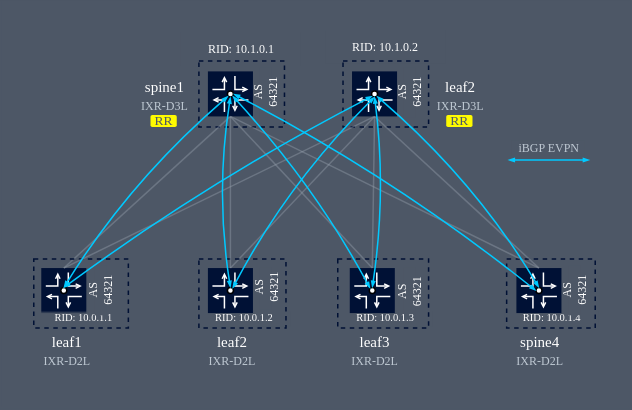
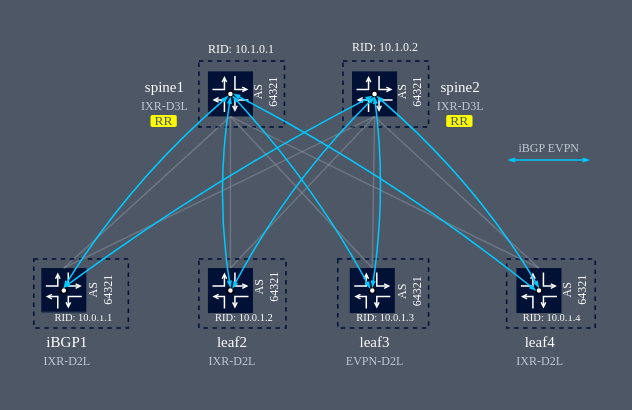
- <mxCell id="58" value="&lt;font&gt;leaf2&lt;br&gt;&lt;span style=&quot;color: rgb(190 , 200 , 210)&quot;&gt;&lt;font style=&quot;font-size: 8px&quot;&gt;IXR-D3L&lt;/font&gt;&lt;/span&gt;&lt;br&gt;&lt;/font&gt;" style="text;html=1;align=center;verticalAlign=middle;resizable=0;points=[];autosize=1;fontSize=10;fontFamily=Manrope;fontStyle=0;fontColor=#FFFFFF;connectable=0;" parent="1" vertex="1"><mxGeometry x="281" y="44.5" width="49" height="36" as="geometry" /></mxCell>
+ <mxCell id="58" value="&lt;font&gt;spine2&lt;br&gt;&lt;span style=&quot;color: rgb(190 , 200 , 210)&quot;&gt;&lt;font style=&quot;font-size: 8px&quot;&gt;IXR-D3L&lt;/font&gt;&lt;/span&gt;&lt;br&gt;&lt;/font&gt;" style="text;html=1;align=center;verticalAlign=middle;resizable=0;points=[];autosize=1;fontSize=10;fontFamily=Manrope;fontStyle=0;fontColor=#FFFFFF;connectable=0;" parent="1" vertex="1"><mxGeometry x="281" y="44.5" width="49" height="36" as="geometry" /></mxCell>
- <mxCell id="43" value="&lt;font&gt;leaf1&lt;br&gt;&lt;font style=&quot;font-size: 8px&quot; color=&quot;#bec8d2&quot;&gt;IXR-D2L&lt;/font&gt;&lt;br&gt;&lt;/font&gt;" style="text;html=1;align=center;verticalAlign=middle;resizable=0;points=[];autosize=1;fontSize=10;fontFamily=Manrope;fontStyle=0;fontColor=#FFFFFF;" parent="1" vertex="1"><mxGeometry x="20" y="215" width="47" height="36" as="geometry" /></mxCell>
+ <mxCell id="43" value="&lt;font&gt;iBGP1&lt;br&gt;&lt;font style=&quot;font-size: 8px&quot; color=&quot;#bec8d2&quot;&gt;IXR-D2L&lt;/font&gt;&lt;br&gt;&lt;/font&gt;" style="text;html=1;align=center;verticalAlign=middle;resizable=0;points=[];autosize=1;fontSize=10;fontFamily=Manrope;fontStyle=0;fontColor=#FFFFFF;" parent="1" vertex="1"><mxGeometry x="20" y="215" width="47" height="36" as="geometry" /></mxCell>
- <mxCell id="60" value="&lt;font&gt;leaf3&lt;br&gt;&lt;font style=&quot;font-size: 8px&quot; color=&quot;#bec8d2&quot;&gt;IXR-D2L&lt;/font&gt;&lt;br&gt;&lt;/font&gt;" style="text;html=1;align=center;verticalAlign=middle;resizable=0;points=[];autosize=1;fontSize=10;fontFamily=Manrope;fontStyle=0;fontColor=#FFFFFF;" parent="1" vertex="1"><mxGeometry x="225.5" y="215" width="47" height="36" as="geometry" /></mxCell>
+ <mxCell id="60" value="&lt;font&gt;leaf3&lt;br&gt;&lt;font style=&quot;font-size: 8px&quot; color=&quot;#bec8d2&quot;&gt;EVPN-D2L&lt;/font&gt;&lt;br&gt;&lt;/font&gt;" style="text;html=1;align=center;verticalAlign=middle;resizable=0;points=[];autosize=1;fontSize=10;fontFamily=Manrope;fontStyle=0;fontColor=#FFFFFF;" parent="1" vertex="1"><mxGeometry x="225.5" y="215" width="47" height="36" as="geometry" /></mxCell>
- <mxCell id="68" value="&lt;font&gt;spine4&lt;br&gt;&lt;font style=&quot;font-size: 8px&quot; color=&quot;#bec8d2&quot;&gt;IXR-D2L&lt;/font&gt;&lt;br&gt;&lt;/font&gt;" style="text;html=1;align=center;verticalAlign=middle;resizable=0;points=[];autosize=1;fontSize=10;fontFamily=Manrope;fontStyle=0;fontColor=#FFFFFF;" parent="1" vertex="1"><mxGeometry x="335.5" y="215" width="47" height="36" as="geometry" /></mxCell>
+ <mxCell id="68" value="&lt;font&gt;leaf4&lt;br&gt;&lt;font style=&quot;font-size: 8px&quot; color=&quot;#bec8d2&quot;&gt;IXR-D2L&lt;/font&gt;&lt;br&gt;&lt;/font&gt;" style="text;html=1;align=center;verticalAlign=middle;resizable=0;points=[];autosize=1;fontSize=10;fontFamily=Manrope;fontStyle=0;fontColor=#FFFFFF;" parent="1" vertex="1"><mxGeometry x="335.5" y="215" width="47" height="36" as="geometry" /></mxCell>
